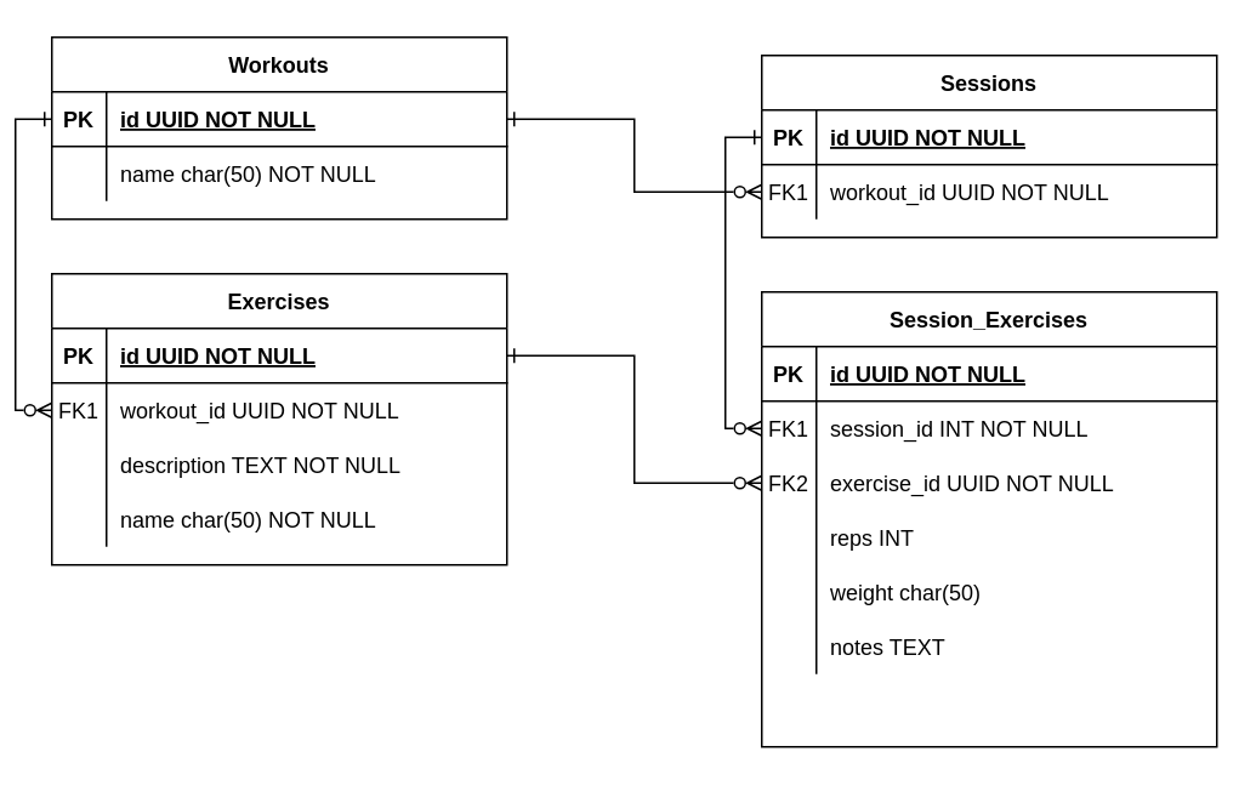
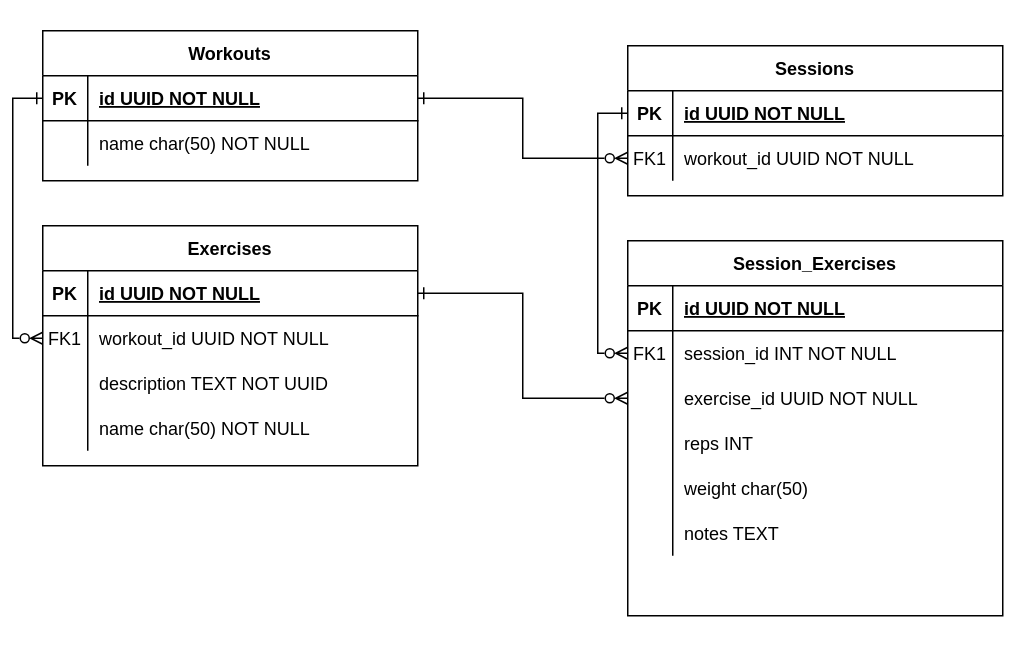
- <mxCell id="18" value="description TEXT NOT NULL" style="shape=partialRectangle;overflow=hidden;connectable=0;fillColor=none;top=0;left=0;bottom=0;right=0;align=left;spacingLeft=6;rounded=0;" parent="16" vertex="1"><mxGeometry x="30" width="220" height="30" as="geometry"><mxRectangle width="220" height="30" as="alternateBounds" /></mxGeometry></mxCell>
+ <mxCell id="18" value="description TEXT NOT UUID" style="shape=partialRectangle;overflow=hidden;connectable=0;fillColor=none;top=0;left=0;bottom=0;right=0;align=left;spacingLeft=6;rounded=0;" parent="16" vertex="1"><mxGeometry x="30" width="220" height="30" as="geometry"><mxRectangle width="220" height="30" as="alternateBounds" /></mxGeometry></mxCell>
- <mxCell id="38" value="FK2" style="shape=partialRectangle;overflow=hidden;connectable=0;fillColor=none;top=0;left=0;bottom=0;right=0;rounded=0;" parent="37" vertex="1"><mxGeometry width="30" height="30" as="geometry"><mxRectangle width="30" height="30" as="alternateBounds" /></mxGeometry></mxCell>
